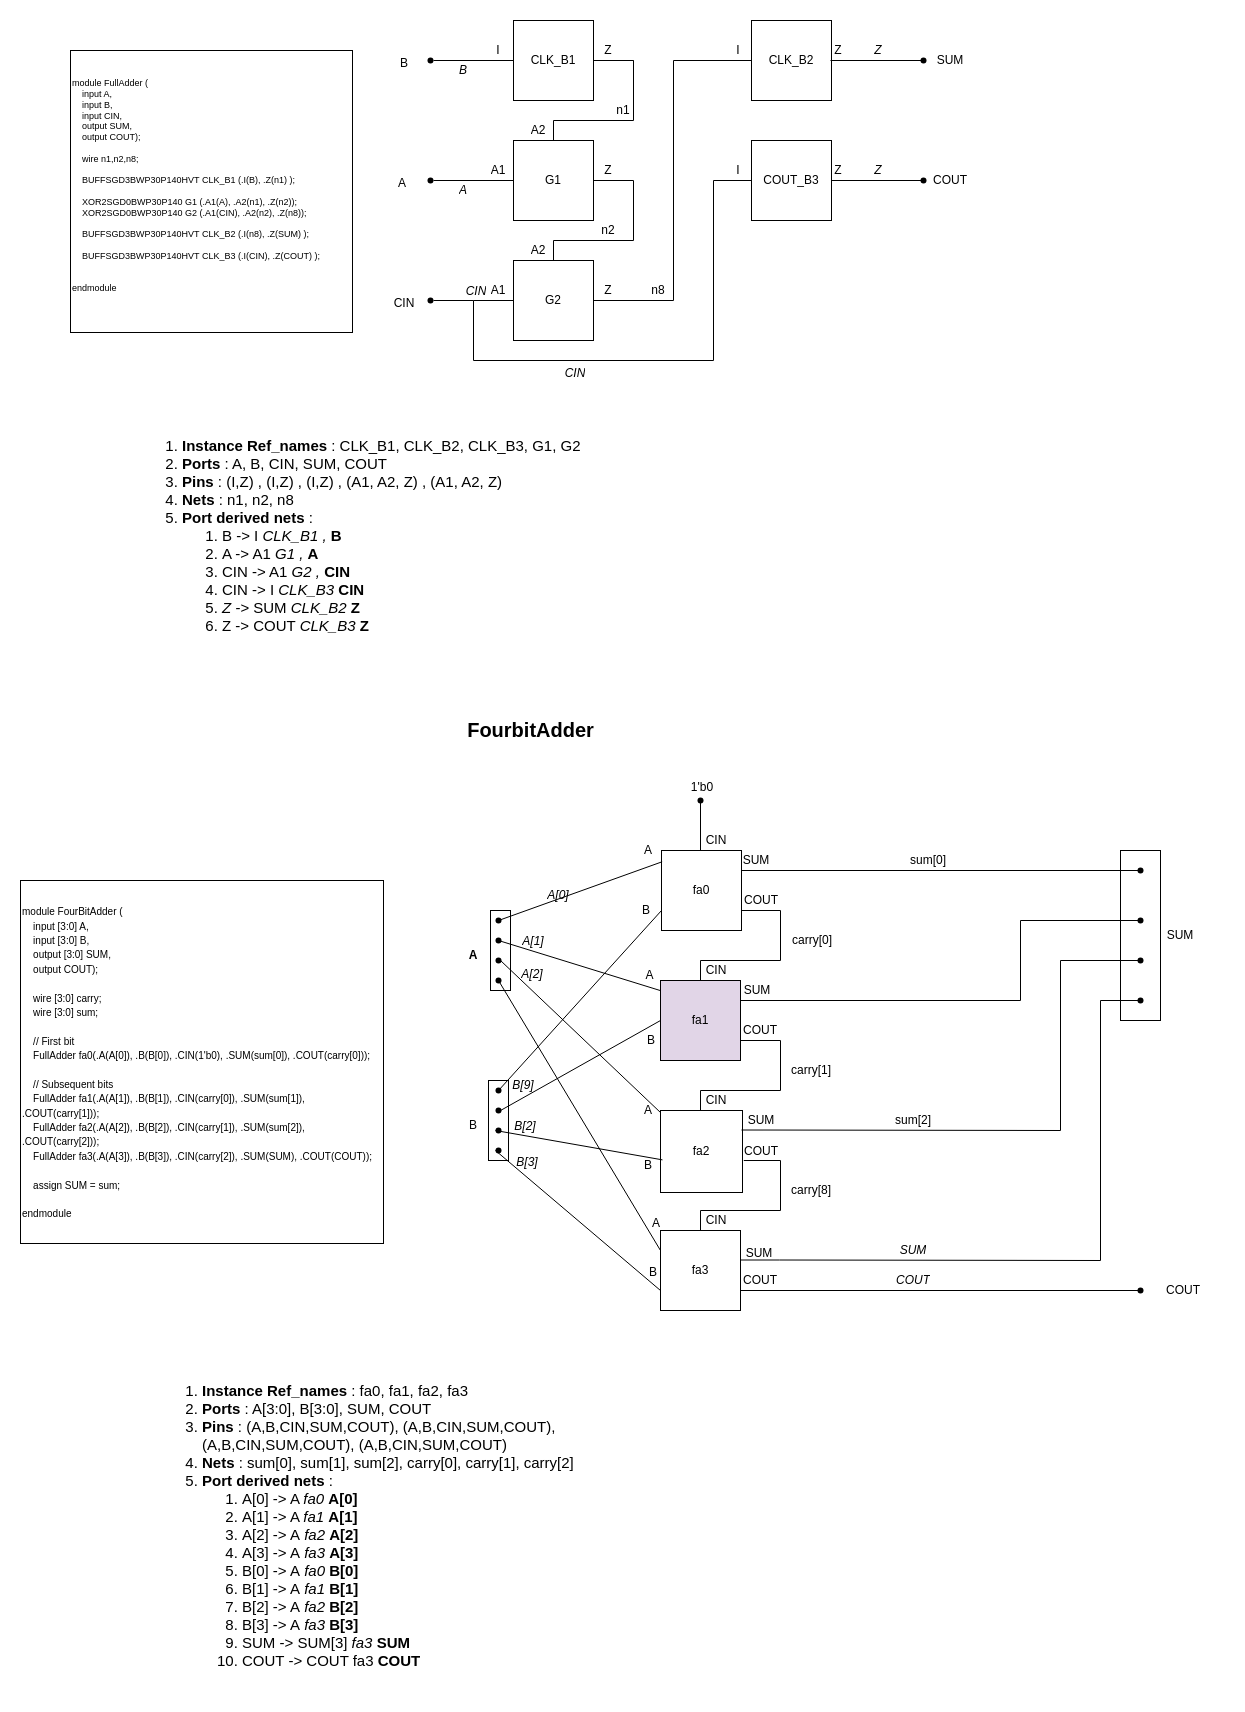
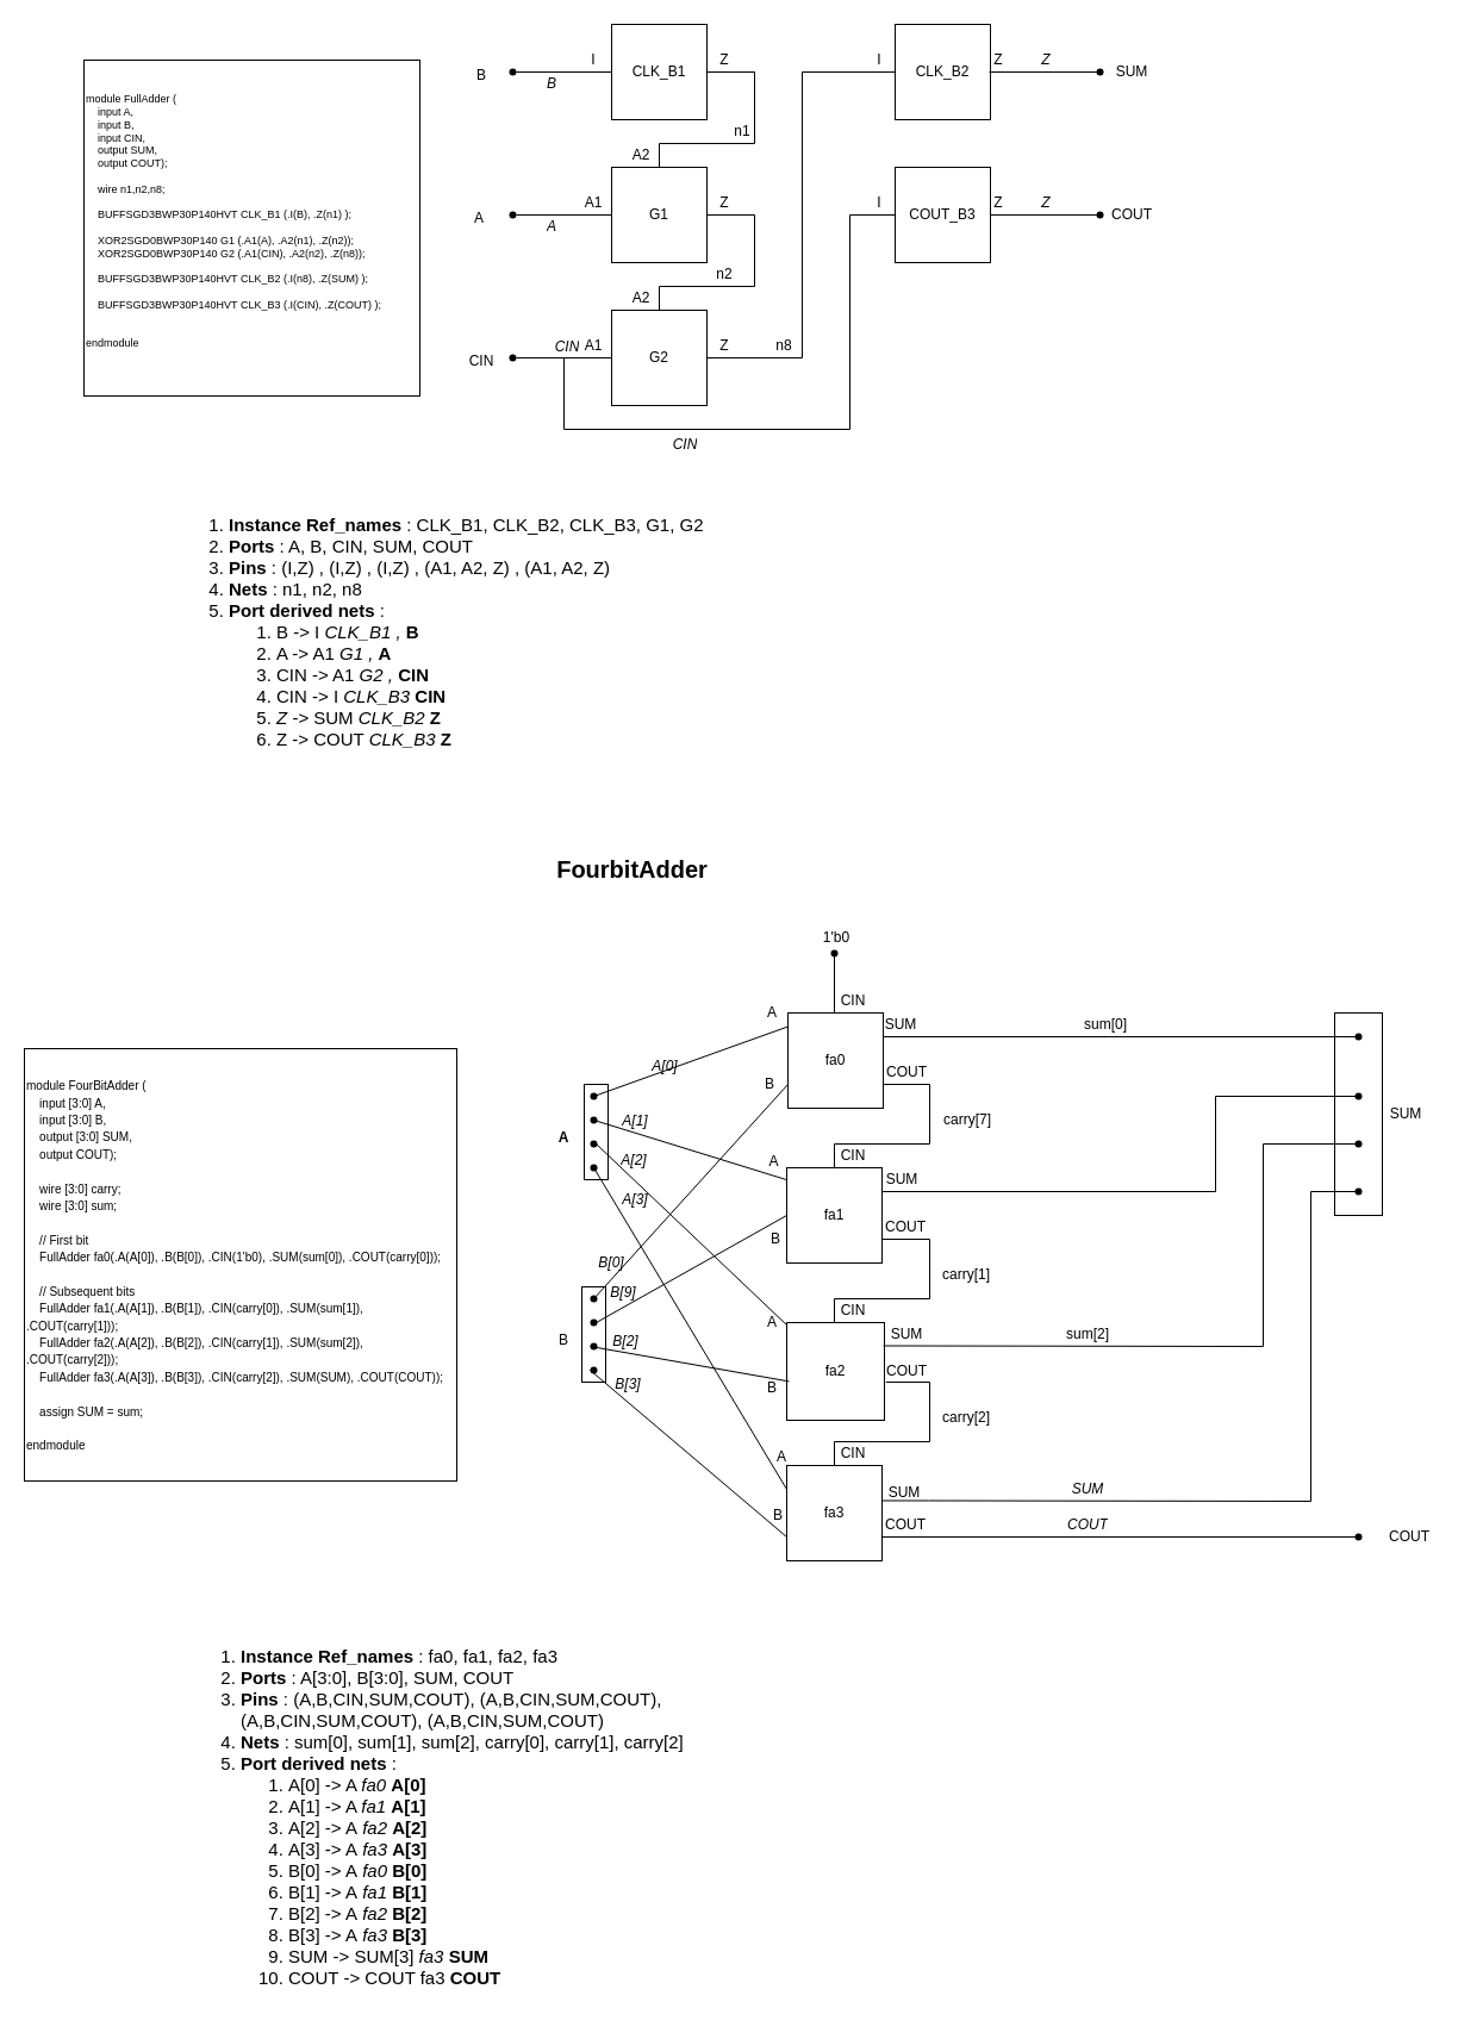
- <mxCell id="55" value="&lt;ol style=&quot;&quot;&gt;&lt;li style=&quot;font-size: 15px;&quot;&gt;&lt;b&gt;Instance Ref_names&lt;/b&gt;&amp;nbsp;: CLK_B1, CLK_B2, CLK_B3, G1, G2&lt;/li&gt;&lt;li style=&quot;font-size: 15px;&quot;&gt;&lt;b&gt;Ports &lt;/b&gt;: A, B, CIN, SUM, COUT&lt;/li&gt;&lt;li style=&quot;font-size: 15px;&quot;&gt;&lt;b&gt;Pins &lt;/b&gt;: (I,Z) , (I,Z) , (I,Z) , (A1, A2, Z) , (A1, A2, Z)&lt;/li&gt;&lt;li style=&quot;font-size: 15px;&quot;&gt;&lt;b&gt;Nets &lt;/b&gt;: n1, n2, n8&lt;/li&gt;&lt;li style=&quot;font-size: 15px;&quot;&gt;&lt;b&gt;Port derived nets &lt;/b&gt;:&amp;nbsp;&lt;/li&gt;&lt;ol style=&quot;font-size: 15px;&quot;&gt;&lt;li&gt;B -&amp;gt; I &lt;i&gt;CLK_B1 , &lt;/i&gt;&lt;b style=&quot;&quot;&gt;B&lt;/b&gt;&lt;/li&gt;&lt;li&gt;A -&amp;gt; A1 &lt;i&gt;G1&lt;/i&gt;&lt;b style=&quot;font-style: italic;&quot;&gt;&amp;nbsp;&lt;/b&gt;&lt;i&gt;, &lt;/i&gt;&lt;b style=&quot;&quot;&gt;A&lt;/b&gt;&lt;/li&gt;&lt;li&gt;CIN -&amp;gt; A1 &lt;i&gt;G2 , &lt;/i&gt;&lt;b style=&quot;&quot;&gt;CIN&lt;/b&gt;&lt;/li&gt;&lt;li&gt;CIN -&amp;gt; I &lt;i&gt;CLK_B3 &lt;/i&gt;&lt;b style=&quot;&quot;&gt;CIN&lt;/b&gt;&lt;/li&gt;&lt;li&gt;&lt;i&gt;Z -&amp;gt; &lt;/i&gt;SUM &lt;i&gt;CLK_B2 &lt;/i&gt;&lt;b style=&quot;&quot;&gt;Z&lt;/b&gt;&lt;/li&gt;&lt;li&gt;Z -&amp;gt; COUT &lt;i&gt;CLK_B3 &lt;/i&gt;&lt;b style=&quot;&quot;&gt;Z&lt;/b&gt;&lt;/li&gt;&lt;/ol&gt;&lt;/ol&gt;" style="text;strokeColor=none;fillColor=none;html=1;whiteSpace=wrap;verticalAlign=middle;overflow=hidden;" vertex="1" parent="1"><mxGeometry x="140" y="395" width="460" height="280" as="geometry" /></mxCell>
+ <mxCell id="55" value="&lt;ol style=&quot;&quot;&gt;&lt;li style=&quot;font-size: 15px;&quot;&gt;&lt;b&gt;Instance Ref_names&lt;/b&gt;&amp;nbsp;: CLK_B1, CLK_B2, CLK_B3, G1, G2&lt;/li&gt;&lt;li style=&quot;font-size: 15px;&quot;&gt;&lt;b&gt;Ports &lt;/b&gt;: A, B, CIN, SUM, COUT&lt;/li&gt;&lt;li style=&quot;font-size: 15px;&quot;&gt;&lt;b&gt;Pins &lt;/b&gt;: (I,Z) , (I,Z) , (I,Z) , (A1, A2, Z) , (A1, A2, Z)&lt;/li&gt;&lt;li style=&quot;font-size: 15px;&quot;&gt;&lt;b&gt;Nets &lt;/b&gt;: n1, n2, n8&lt;/li&gt;&lt;li style=&quot;font-size: 15px;&quot;&gt;&lt;b&gt;Port derived nets &lt;/b&gt;:&amp;nbsp;&lt;/li&gt;&lt;ol style=&quot;font-size: 15px;&quot;&gt;&lt;li&gt;B -&amp;gt; I &lt;i&gt;CLK_B1 , &lt;/i&gt;&lt;b style=&quot;&quot;&gt;B&lt;/b&gt;&lt;/li&gt;&lt;li&gt;A -&amp;gt; A1 &lt;i&gt;G1&lt;/i&gt;&lt;b style=&quot;font-style: italic;&quot;&gt;&amp;nbsp;&lt;/b&gt;&lt;i&gt;, &lt;/i&gt;&lt;b style=&quot;&quot;&gt;A&lt;/b&gt;&lt;/li&gt;&lt;li&gt;CIN -&amp;gt; A1 &lt;i&gt;G2 , &lt;/i&gt;&lt;b style=&quot;&quot;&gt;CIN&lt;/b&gt;&lt;/li&gt;&lt;li&gt;CIN -&amp;gt; I &lt;i&gt;CLK_B3 &lt;/i&gt;&lt;b style=&quot;&quot;&gt;CIN&lt;/b&gt;&lt;/li&gt;&lt;li&gt;&lt;i&gt;Z -&amp;gt; &lt;/i&gt;SUM &lt;i&gt;CLK_B2 &lt;/i&gt;&lt;b style=&quot;&quot;&gt;Z&lt;/b&gt;&lt;/li&gt;&lt;li&gt;Z -&amp;gt; COUT &lt;i&gt;CLK_B3 &lt;/i&gt;&lt;b style=&quot;&quot;&gt;Z&lt;/b&gt;&lt;/li&gt;&lt;/ol&gt;&lt;/ol&gt;" style="text;strokeColor=none;fillColor=none;html=1;whiteSpace=wrap;verticalAlign=middle;overflow=hidden;" vertex="1" parent="1"><mxGeometry x="150" y="390" width="460" height="280" as="geometry" /></mxCell>
- <mxCell id="140" value="carry[0]" style="text;html=1;strokeColor=none;fillColor=none;align=center;verticalAlign=middle;whiteSpace=wrap;overflow=hidden;" vertex="1" parent="1"><mxGeometry x="783" y="930" width="58" height="20" as="geometry" /></mxCell>
+ <mxCell id="140" value="carry[7]" style="text;html=1;strokeColor=none;fillColor=none;align=center;verticalAlign=middle;whiteSpace=wrap;overflow=hidden;" vertex="1" parent="1"><mxGeometry x="783" y="930" width="58" height="20" as="geometry" /></mxCell>
+ <mxCell id="147" value="A[3]" style="text;html=1;strokeColor=none;fillColor=none;align=center;verticalAlign=middle;whiteSpace=wrap;overflow=hidden;fontStyle=2" vertex="1" parent="1"><mxGeometry x="493" y="997" width="80" height="20" as="geometry" /></mxCell>
- <mxCell id="58" value="fa1" style="whiteSpace=wrap;html=1;aspect=fixed;fillColor=#e1d5e7;" vertex="1" parent="1"><mxGeometry x="660" y="980" width="80" height="80" as="geometry" /></mxCell>
+ <mxCell id="58" value="fa1" style="whiteSpace=wrap;html=1;aspect=fixed;" vertex="1" parent="1"><mxGeometry x="660" y="980" width="80" height="80" as="geometry" /></mxCell>
+ <mxCell id="148" value="B[0]" style="text;html=1;strokeColor=none;fillColor=none;align=center;verticalAlign=middle;whiteSpace=wrap;overflow=hidden;fontStyle=2" vertex="1" parent="1"><mxGeometry x="473" y="1050" width="80" height="20" as="geometry" /></mxCell>
- <mxCell id="142" value="carry[8]" style="text;html=1;strokeColor=none;fillColor=none;align=center;verticalAlign=middle;whiteSpace=wrap;overflow=hidden;" vertex="1" parent="1"><mxGeometry x="782" y="1180" width="58" height="20" as="geometry" /></mxCell>
+ <mxCell id="142" value="carry[2]" style="text;html=1;strokeColor=none;fillColor=none;align=center;verticalAlign=middle;whiteSpace=wrap;overflow=hidden;" vertex="1" parent="1"><mxGeometry x="782" y="1180" width="58" height="20" as="geometry" /></mxCell>
